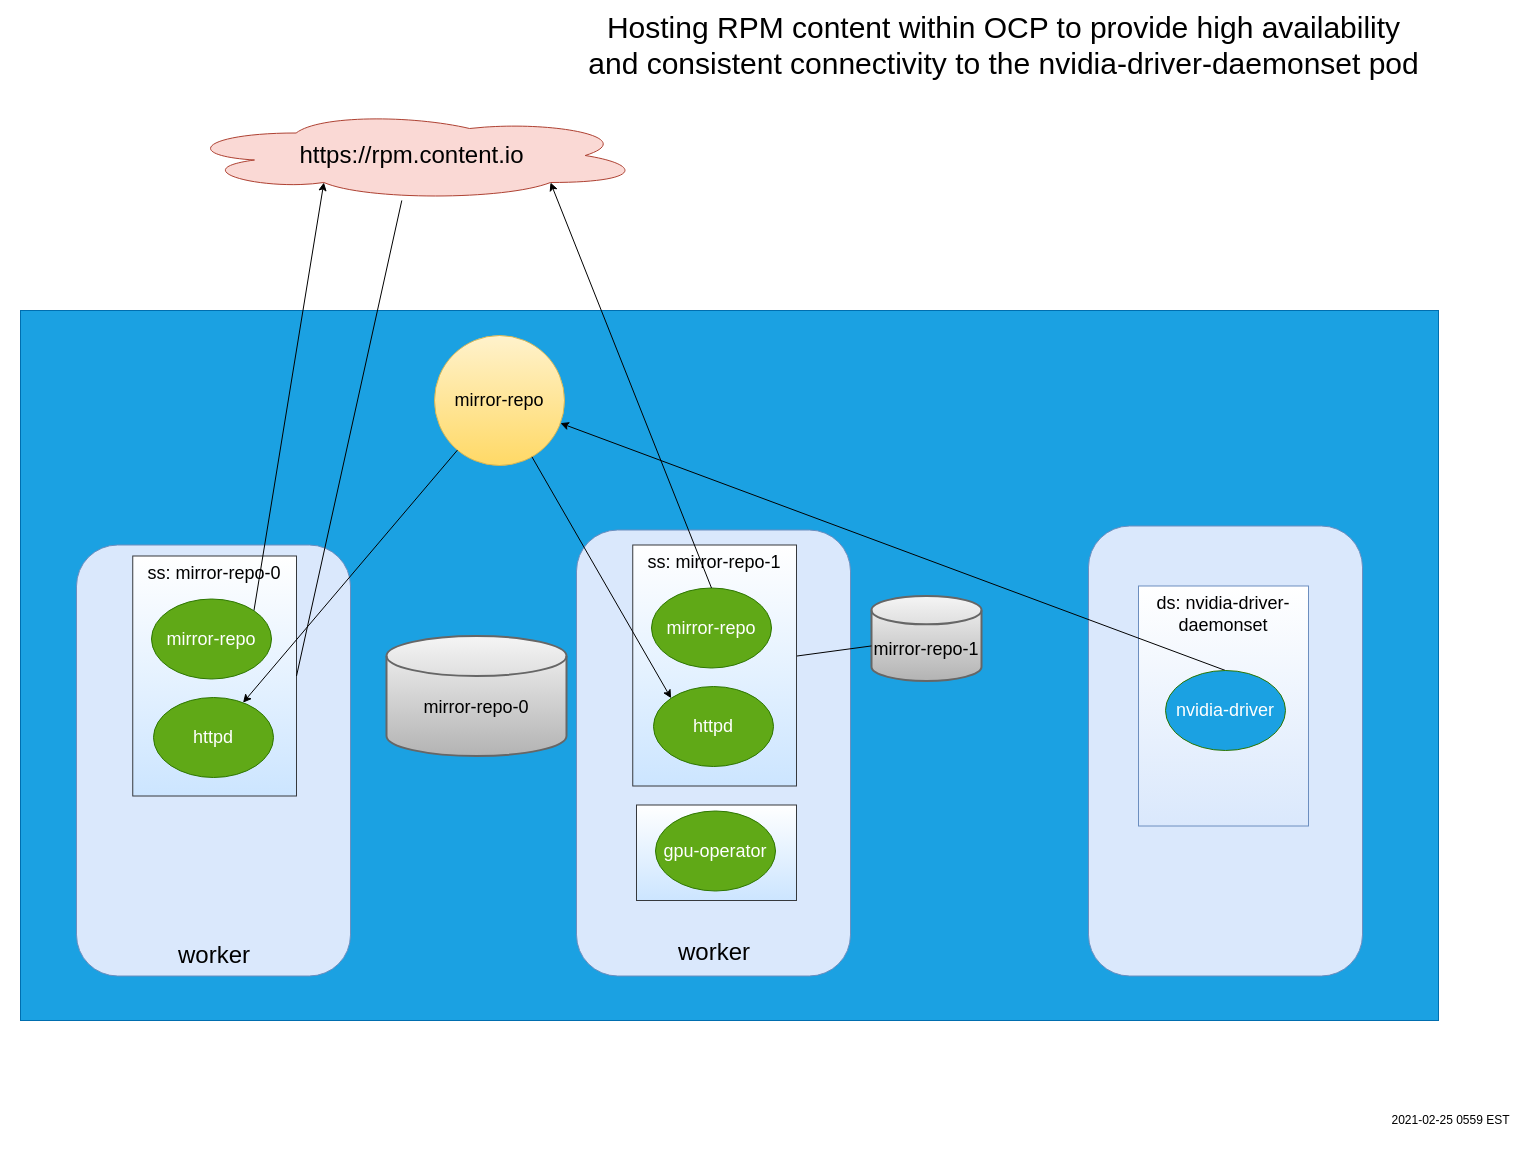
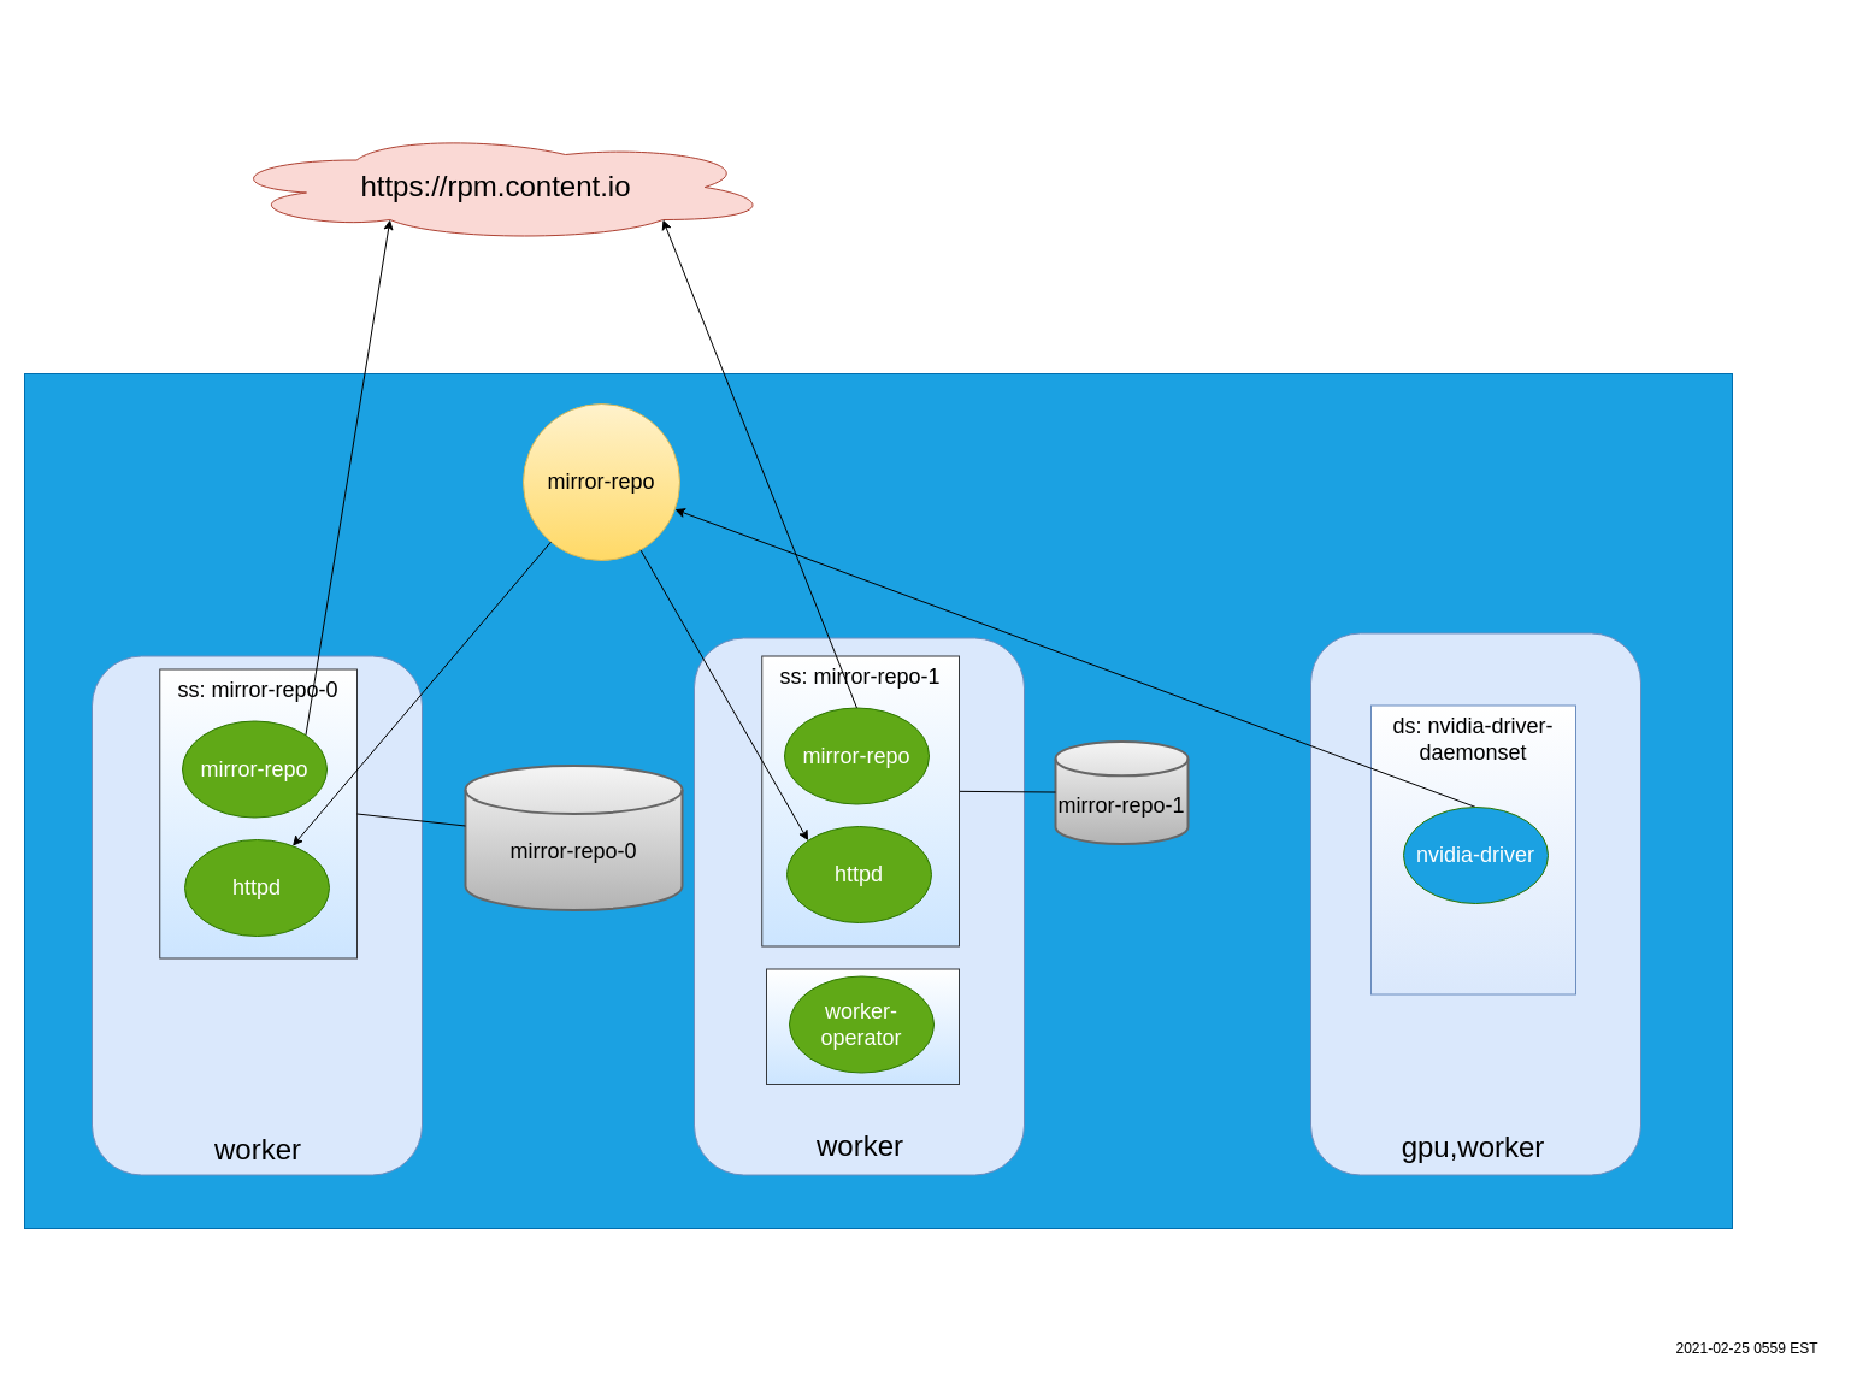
- <mxCell id="30" value="&lt;font style=&quot;font-size: 30px&quot;&gt;Hosting RPM content within OCP to provide high availability&lt;br&gt;and consistent connectivity&amp;nbsp;to the nvidia-driver-daemonset pod&lt;/font&gt;" style="text;html=1;align=center;verticalAlign=middle;resizable=0;points=[];autosize=1;" vertex="1" parent="1"><mxGeometry x="578" y="20" width="850" height="50" as="geometry" /></mxCell>
- <mxCell id="17" value="" style="endArrow=none;html=1;exitX=1;exitY=0.5;exitDx=0;exitDy=0;" edge="1" parent="1" source="9" target="3"><mxGeometry width="50" height="50" relative="1" as="geometry"><mxPoint x="146" y="385.5" as="sourcePoint" /><mxPoint x="196" y="335.5" as="targetPoint" /></mxGeometry></mxCell>
+ <mxCell id="17" value="" style="endArrow=none;html=1;exitX=1;exitY=0.5;exitDx=0;exitDy=0;" edge="1" parent="1" source="9" target="12"><mxGeometry width="50" height="50" relative="1" as="geometry"><mxPoint x="146" y="385.5" as="sourcePoint" /><mxPoint x="196" y="335.5" as="targetPoint" /></mxGeometry></mxCell>
- <mxCell id="13" value="&lt;font style=&quot;font-size: 18px&quot;&gt;&lt;br&gt;mirror-repo-1&lt;br&gt;&lt;/font&gt;" style="strokeWidth=2;html=1;shape=mxgraph.flowchart.database;whiteSpace=wrap;fillColor=#f5f5f5;strokeColor=#666666;gradientColor=#b3b3b3;" vertex="1" parent="1"><mxGeometry x="871" y="595.5" width="110" height="85" as="geometry" /></mxCell>
+ <mxCell id="13" value="&lt;font style=&quot;font-size: 18px&quot;&gt;&lt;br&gt;mirror-repo-1&lt;br&gt;&lt;/font&gt;" style="strokeWidth=2;html=1;shape=mxgraph.flowchart.database;whiteSpace=wrap;fillColor=#f5f5f5;strokeColor=#666666;gradientColor=#b3b3b3;" vertex="1" parent="1"><mxGeometry x="876" y="615.5" width="110" height="85" as="geometry" /></mxCell>
- <mxCell id="28" value="&lt;font style=&quot;font-size: 18px&quot;&gt;gpu-operator&lt;/font&gt;" style="ellipse;whiteSpace=wrap;html=1;fillColor=#60a917;strokeColor=#2D7600;fontColor=#ffffff;" vertex="1" parent="1"><mxGeometry x="655" y="810.5" width="120" height="80" as="geometry" /></mxCell>
+ <mxCell id="28" value="&lt;font style=&quot;font-size: 18px&quot;&gt;worker-operator&lt;/font&gt;" style="ellipse;whiteSpace=wrap;html=1;fillColor=#60a917;strokeColor=#2D7600;fontColor=#ffffff;" vertex="1" parent="1"><mxGeometry x="655" y="810.5" width="120" height="80" as="geometry" /></mxCell>
+ <mxCell id="5" value="&lt;font color=&quot;#000000&quot; style=&quot;font-size: 24px&quot;&gt;gpu,worker&lt;br&gt;&lt;/font&gt;" style="text;html=1;strokeColor=none;fillColor=none;align=center;verticalAlign=middle;whiteSpace=wrap;rounded=0;shadow=0;fontSize=14;fontColor=#FFFFFF;" vertex="1" parent="1"><mxGeometry x="1088" y="931" width="270" height="44.5" as="geometry" /></mxCell>
